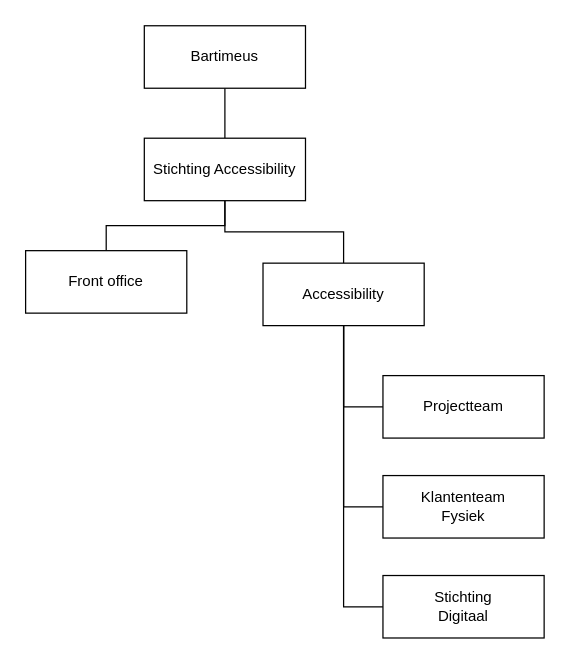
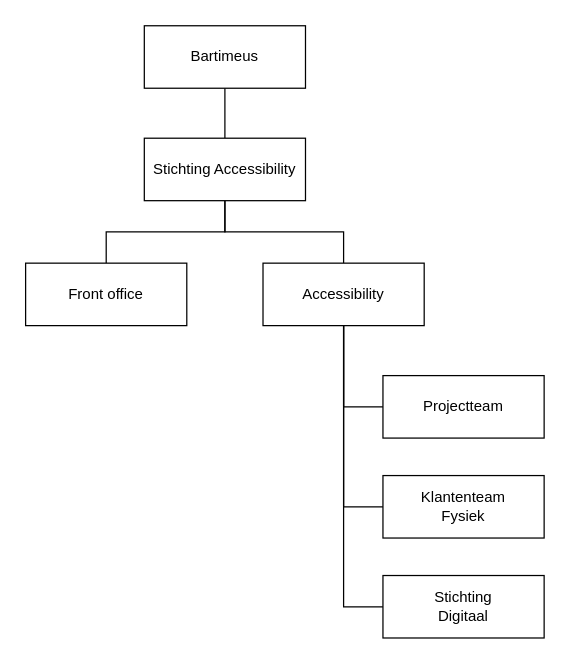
- <mxCell id="7" value="Front office" style="rounded=0;whiteSpace=wrap;html=1;" vertex="1" parent="1"><mxGeometry x="20" y="200" width="129" height="50" as="geometry" /></mxCell>
+ <mxCell id="7" value="Front office" style="rounded=0;whiteSpace=wrap;html=1;" vertex="1" parent="1"><mxGeometry x="20" y="210" width="129" height="50" as="geometry" /></mxCell>
